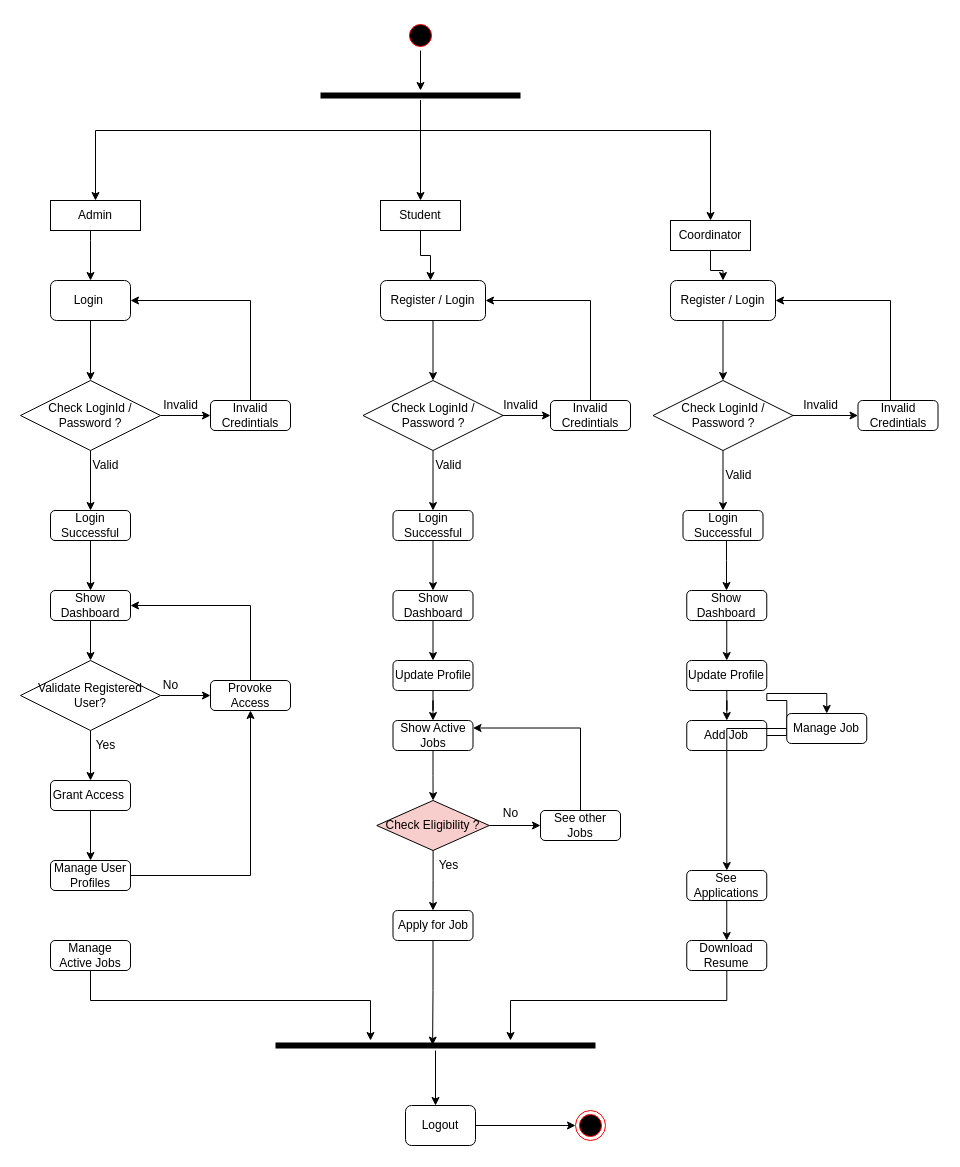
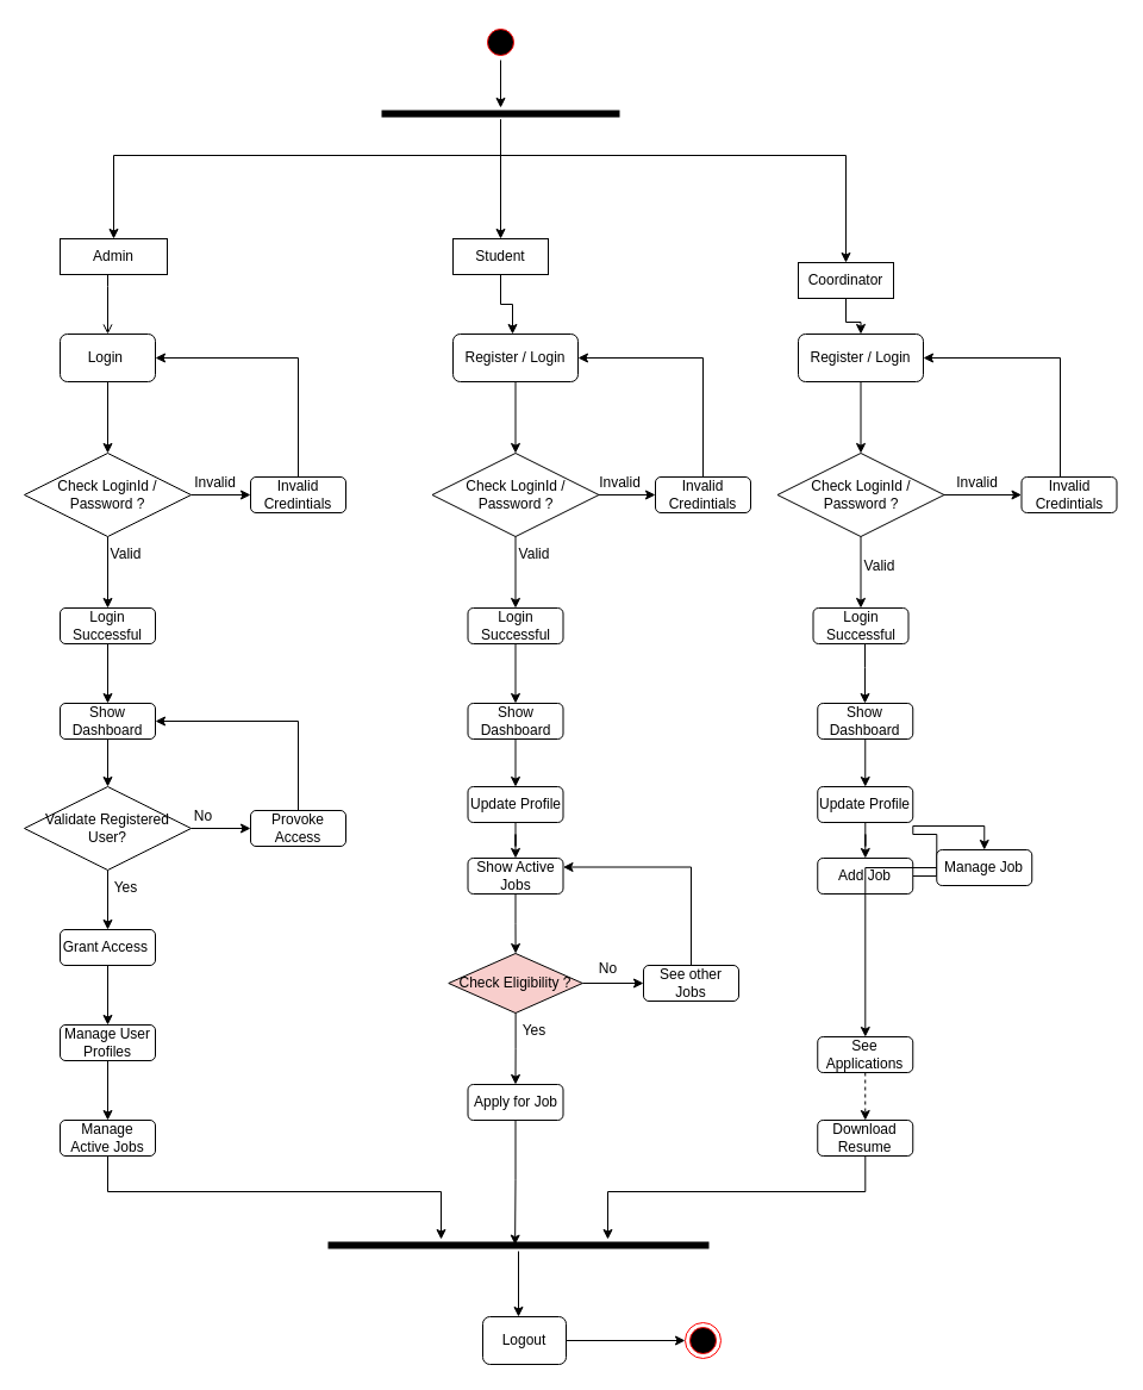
- <mxCell id="4" value="" style="edgeStyle=orthogonalEdgeStyle;rounded=0;orthogonalLoop=1;jettySize=auto;html=1;" edge="1" parent="1" source="5" target="15"><mxGeometry relative="1" as="geometry"><Array as="points"><mxPoint x="90" y="240" /><mxPoint x="90" y="240" /></Array></mxGeometry></mxCell>
+ <mxCell id="4" value="" style="edgeStyle=orthogonalEdgeStyle;rounded=0;orthogonalLoop=1;jettySize=auto;html=1;endArrow=open;" edge="1" parent="1" source="5" target="15"><mxGeometry relative="1" as="geometry"><Array as="points"><mxPoint x="90" y="240" /><mxPoint x="90" y="240" /></Array></mxGeometry></mxCell>
- <mxCell id="85" value="" style="edgeStyle=orthogonalEdgeStyle;rounded=0;orthogonalLoop=1;jettySize=auto;html=1;" edge="1" parent="1" source="86" target="77"><mxGeometry relative="1" as="geometry" /></mxCell>
+ <mxCell id="85" value="" style="edgeStyle=orthogonalEdgeStyle;rounded=0;orthogonalLoop=1;jettySize=auto;html=1;" edge="1" parent="1" source="86" target="88"><mxGeometry relative="1" as="geometry" /></mxCell>
- <mxCell id="68" value="" style="edgeStyle=orthogonalEdgeStyle;rounded=0;orthogonalLoop=1;jettySize=auto;html=1;" edge="1" parent="1" source="69" target="73"><mxGeometry relative="1" as="geometry" /></mxCell>
+ <mxCell id="68" value="" style="edgeStyle=orthogonalEdgeStyle;rounded=0;orthogonalLoop=1;jettySize=auto;html=1;dashed=1;" edge="1" parent="1" source="69" target="73"><mxGeometry relative="1" as="geometry" /></mxCell>
